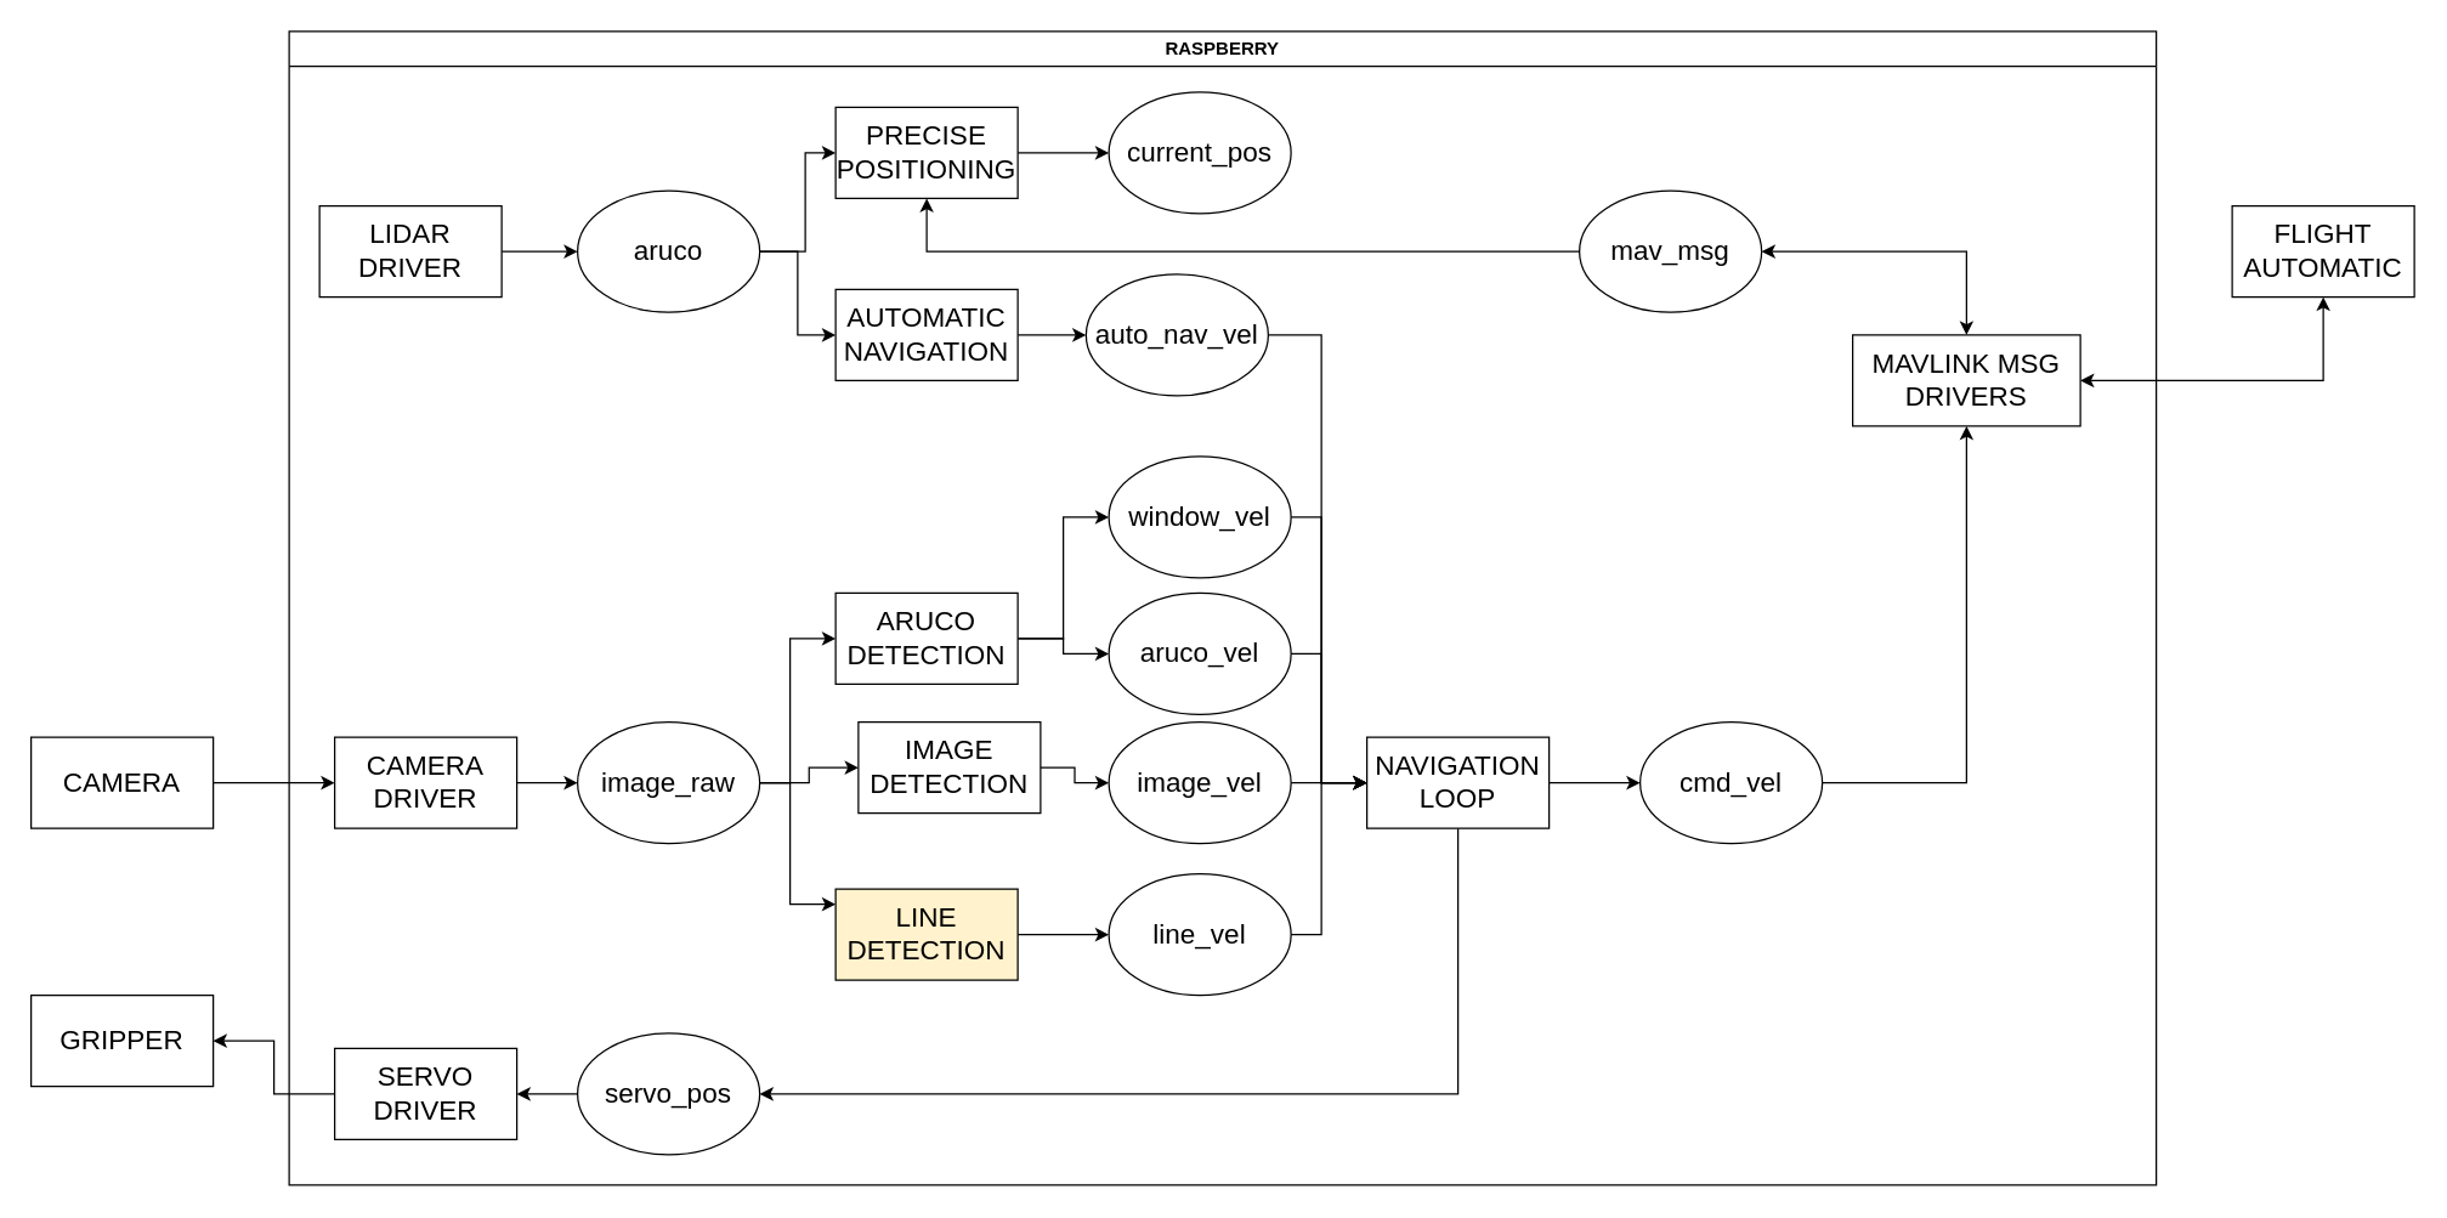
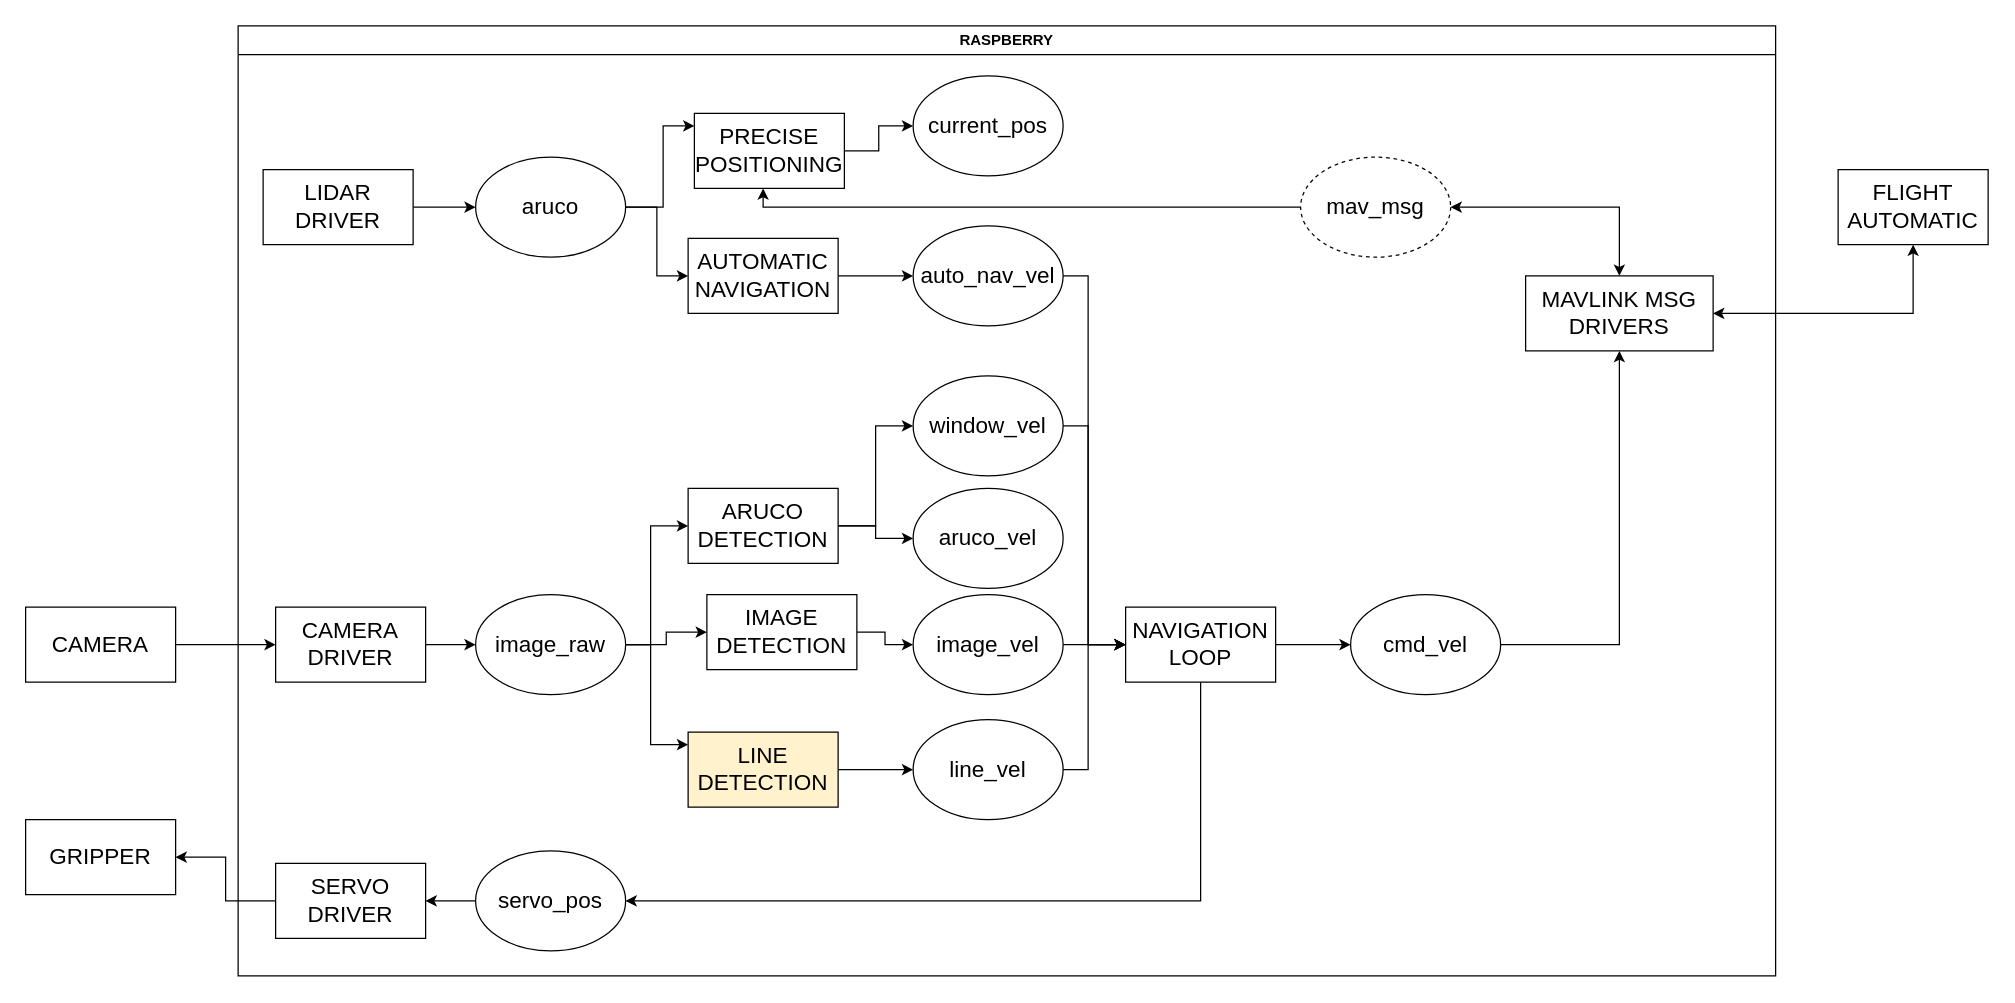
- <mxCell id="11" value="PRECISE POSITIONING" style="rounded=0;whiteSpace=wrap;html=1;fontSize=18;" parent="2" vertex="1"><mxGeometry x="360" y="50" width="120" height="60" as="geometry" /></mxCell>
+ <mxCell id="11" value="PRECISE POSITIONING" style="rounded=0;whiteSpace=wrap;html=1;fontSize=18;" parent="2" vertex="1"><mxGeometry x="365" y="70" width="120" height="60" as="geometry" /></mxCell>
- <mxCell id="15" value="&lt;font&gt;mav_msg&lt;/font&gt;" style="ellipse;whiteSpace=wrap;html=1;fontSize=18;" parent="2" vertex="1"><mxGeometry x="850" y="105" width="120" height="80" as="geometry" /></mxCell>
+ <mxCell id="15" value="&lt;font&gt;mav_msg&lt;/font&gt;" style="ellipse;whiteSpace=wrap;html=1;fontSize=18;dashed=1;" parent="2" vertex="1"><mxGeometry x="850" y="105" width="120" height="80" as="geometry" /></mxCell>
- <mxCell id="42" value="auto_nav_vel" style="ellipse;whiteSpace=wrap;html=1;fontSize=18;" parent="2" vertex="1"><mxGeometry x="525" y="160" width="120" height="80" as="geometry" /></mxCell>
+ <mxCell id="42" value="auto_nav_vel" style="ellipse;whiteSpace=wrap;html=1;fontSize=18;" parent="2" vertex="1"><mxGeometry x="540" y="160" width="120" height="80" as="geometry" /></mxCell>
- <mxCell id="32" style="edgeStyle=orthogonalEdgeStyle;rounded=0;orthogonalLoop=1;jettySize=auto;html=1;" edge="1" parent="2" source="33" target="40"><mxGeometry relative="1" as="geometry"><Array as="points"><mxPoint x="680" y="410" /><mxPoint x="680" y="495" /></Array></mxGeometry></mxCell>
